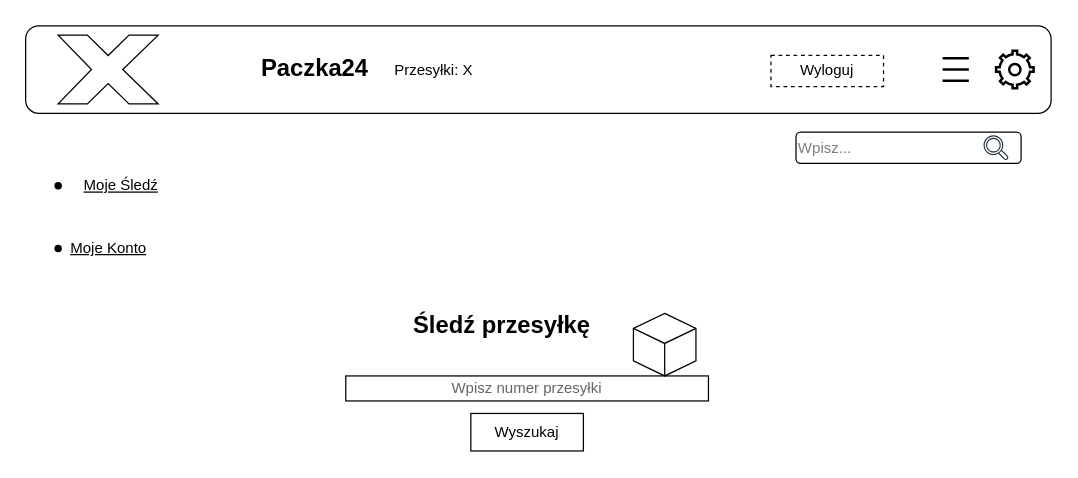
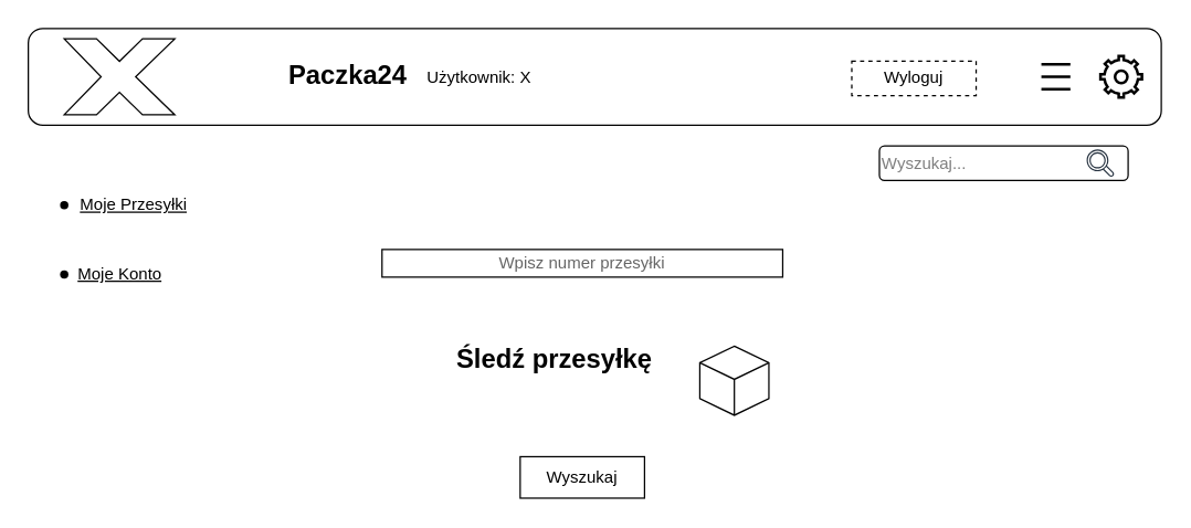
- <mxCell id="5" value="Przesyłki: X" style="text;html=1;align=center;verticalAlign=middle;resizable=0;points=[];autosize=1;strokeColor=none;fillColor=none;" parent="1" vertex="1"><mxGeometry x="296" y="41.4" width="100" height="30" as="geometry" /></mxCell>
+ <mxCell id="5" value="Użytkownik: X" style="text;html=1;align=center;verticalAlign=middle;resizable=0;points=[];autosize=1;strokeColor=none;fillColor=none;" parent="1" vertex="1"><mxGeometry x="296" y="41.4" width="100" height="30" as="geometry" /></mxCell>
- <mxCell id="7" value="Wpisz..." style="rounded=1;whiteSpace=wrap;html=1;align=left;textOpacity=50;" parent="1" vertex="1"><mxGeometry x="636" y="105" width="180" height="25" as="geometry" /></mxCell>
+ <mxCell id="7" value="Wyszukaj..." style="rounded=1;whiteSpace=wrap;html=1;align=left;textOpacity=50;" parent="1" vertex="1"><mxGeometry x="636" y="105" width="180" height="25" as="geometry" /></mxCell>
- <mxCell id="17" value="Moje Śledź" style="text;html=1;align=center;verticalAlign=middle;resizable=0;points=[];autosize=1;strokeColor=none;fillColor=none;fontStyle=4" vertex="1" parent="1"><mxGeometry x="46" y="133" width="100" height="30" as="geometry" /></mxCell>
+ <mxCell id="17" value="Moje Przesyłki" style="text;html=1;align=center;verticalAlign=middle;resizable=0;points=[];autosize=1;strokeColor=none;fillColor=none;fontStyle=4" vertex="1" parent="1"><mxGeometry x="46" y="133" width="100" height="30" as="geometry" /></mxCell>
- <mxCell id="10" value="Wpisz numer przesyłki" style="rounded=0;whiteSpace=wrap;html=1;textOpacity=60;" parent="1" vertex="1"><mxGeometry x="276" y="300" width="290" height="20" as="geometry" /></mxCell>
+ <mxCell id="10" value="Wpisz numer przesyłki" style="rounded=0;whiteSpace=wrap;html=1;textOpacity=60;" parent="1" vertex="1"><mxGeometry x="276" y="180" width="290" height="20" as="geometry" /></mxCell>
